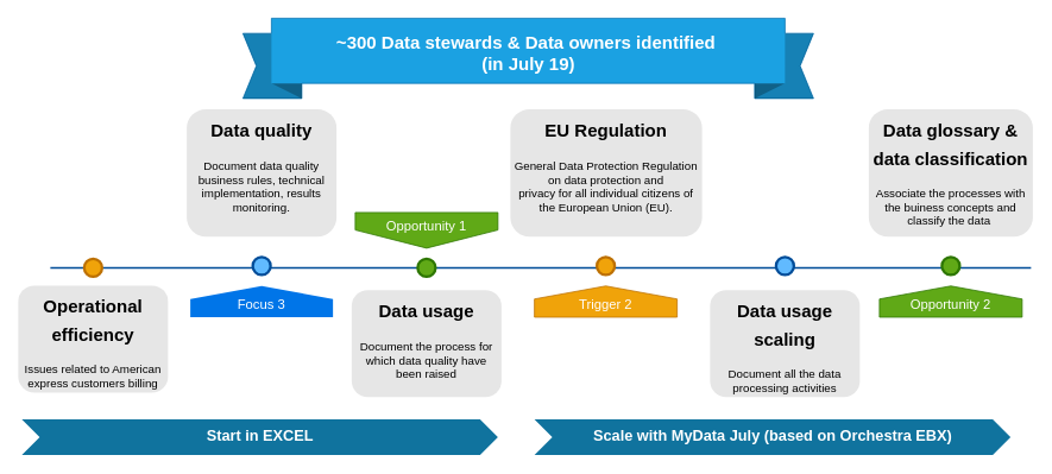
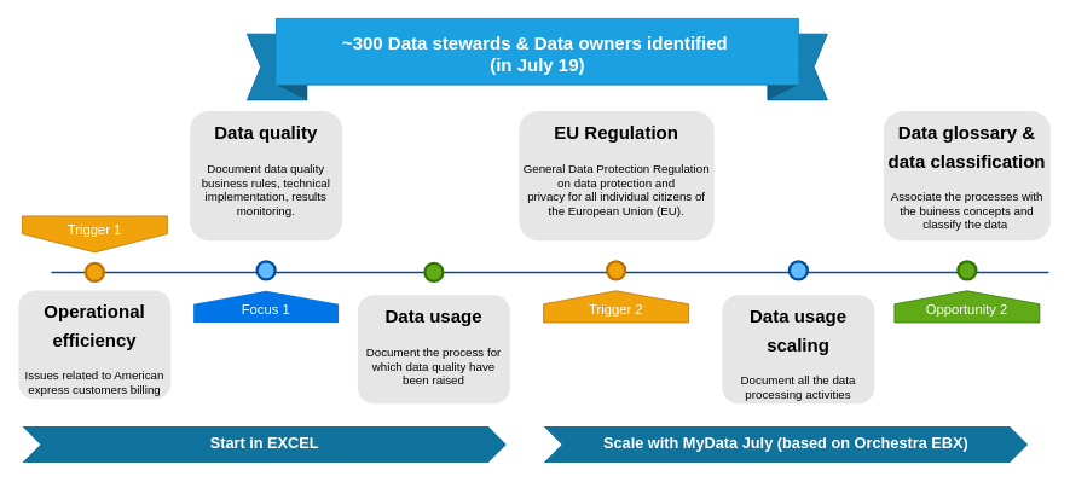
+ <mxCell id="4" value="Trigger 1" style="shape=offPageConnector;whiteSpace=wrap;html=1;fillColor=#f0a30a;fontSize=15;fontColor=#ffffff;size=0.509;verticalAlign=top;strokeColor=#BD7000;" parent="2" vertex="1"><mxGeometry x="4" y="116" width="160" height="40" as="geometry" /></mxCell>
- <mxCell id="5" value="&lt;span&gt;Opportunity 1&lt;/span&gt;" style="shape=offPageConnector;whiteSpace=wrap;html=1;fillColor=#60a917;fontSize=15;fontColor=#ffffff;size=0.509;verticalAlign=top;strokeColor=#2D7600;" parent="2" vertex="1"><mxGeometry x="378" y="116" width="160" height="40" as="geometry" /></mxCell>
- <mxCell id="6" value="&lt;span&gt;Focus 3&lt;/span&gt;" style="shape=offPageConnector;whiteSpace=wrap;html=1;fillColor=#0075E8;fontSize=15;fontColor=#FFFFFF;size=0.418;flipV=1;verticalAlign=bottom;strokeColor=none;spacingBottom=4;" parent="2" vertex="1"><mxGeometry x="193" y="198.5" width="160" height="35" as="geometry" /></mxCell>
+ <mxCell id="6" value="&lt;span&gt;Focus 1&lt;/span&gt;" style="shape=offPageConnector;whiteSpace=wrap;html=1;fillColor=#0075E8;fontSize=15;fontColor=#FFFFFF;size=0.418;flipV=1;verticalAlign=bottom;strokeColor=none;spacingBottom=4;" parent="2" vertex="1"><mxGeometry x="193" y="198.5" width="160" height="35" as="geometry" /></mxCell>
